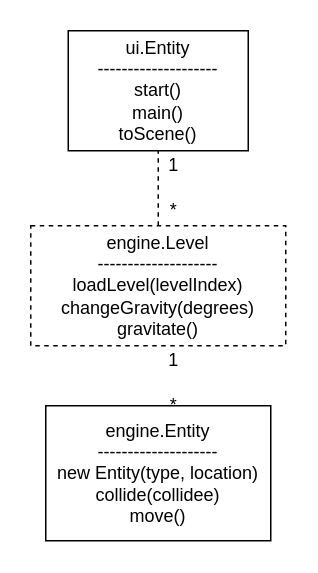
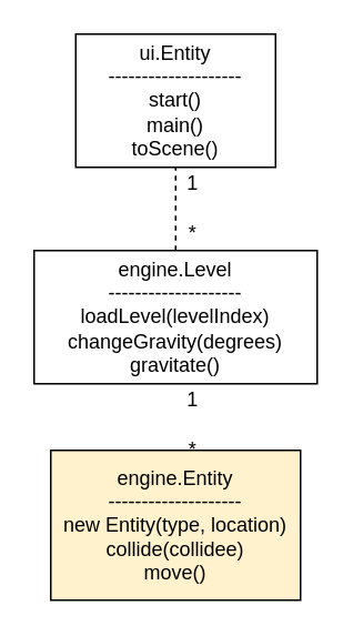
- <mxCell id="3" value="&lt;div&gt;engine.Level&lt;/div&gt;&lt;div&gt;--------------------&lt;/div&gt;&lt;div&gt;loadLevel(levelIndex) changeGravity(degrees) gravitate()&lt;/div&gt;" style="rounded=0;whiteSpace=wrap;html=1;dashed=1;" vertex="1" parent="1"><mxGeometry x="20" y="150" width="170" height="80" as="geometry" /></mxCell>
+ <mxCell id="3" value="&lt;div&gt;engine.Level&lt;/div&gt;&lt;div&gt;--------------------&lt;/div&gt;&lt;div&gt;loadLevel(levelIndex) changeGravity(degrees) gravitate()&lt;/div&gt;" style="rounded=0;whiteSpace=wrap;html=1;" vertex="1" parent="1"><mxGeometry x="20" y="150" width="170" height="80" as="geometry" /></mxCell>
- <mxCell id="4" value="&lt;div&gt;engine.Entity&lt;/div&gt;&lt;div&gt;--------------------&lt;/div&gt;&lt;div&gt;new Entity(type, location) collide(collidee)&lt;/div&gt;&lt;div&gt; move()&lt;/div&gt;" style="rounded=0;whiteSpace=wrap;html=1;" vertex="1" parent="1"><mxGeometry x="30" y="270" width="150" height="90" as="geometry" /></mxCell>
+ <mxCell id="4" value="&lt;div&gt;engine.Entity&lt;/div&gt;&lt;div&gt;--------------------&lt;/div&gt;&lt;div&gt;new Entity(type, location) collide(collidee)&lt;/div&gt;&lt;div&gt; move()&lt;/div&gt;" style="rounded=0;whiteSpace=wrap;html=1;fillColor=#fff2cc;" vertex="1" parent="1"><mxGeometry x="30" y="270" width="150" height="90" as="geometry" /></mxCell>
